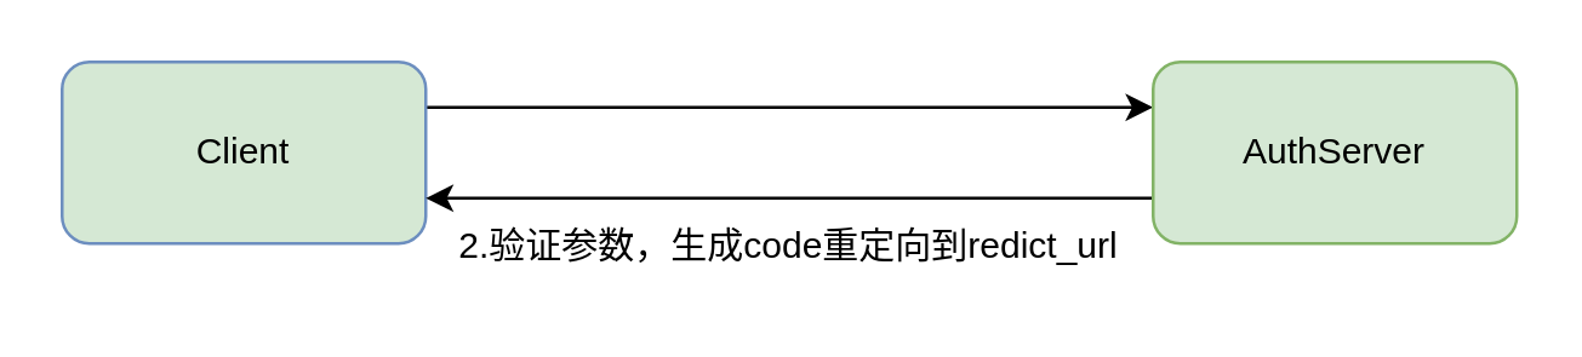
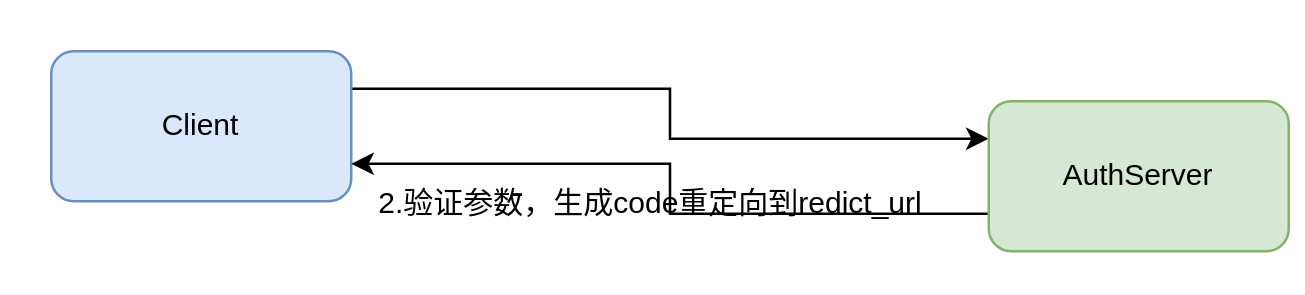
- <mxCell id="3" value="Client" style="rounded=1;whiteSpace=wrap;html=1;fillColor=#d5e8d4;strokeColor=#6c8ebf;" vertex="1" parent="1"><mxGeometry x="20" y="20" width="120" height="60" as="geometry" /></mxCell>
+ <mxCell id="3" value="Client" style="rounded=1;whiteSpace=wrap;html=1;fillColor=#dae8fc;strokeColor=#6c8ebf;" vertex="1" parent="1"><mxGeometry x="20" y="20" width="120" height="60" as="geometry" /></mxCell>
- <mxCell id="5" value="AuthServer" style="rounded=1;whiteSpace=wrap;html=1;fillColor=#d5e8d4;strokeColor=#82b366;" vertex="1" parent="1"><mxGeometry x="380" y="20" width="120" height="60" as="geometry" /></mxCell>
+ <mxCell id="5" value="AuthServer" style="rounded=1;whiteSpace=wrap;html=1;fillColor=#d5e8d4;strokeColor=#82b366;" vertex="1" parent="1"><mxGeometry x="395" y="40" width="120" height="60" as="geometry" /></mxCell>
